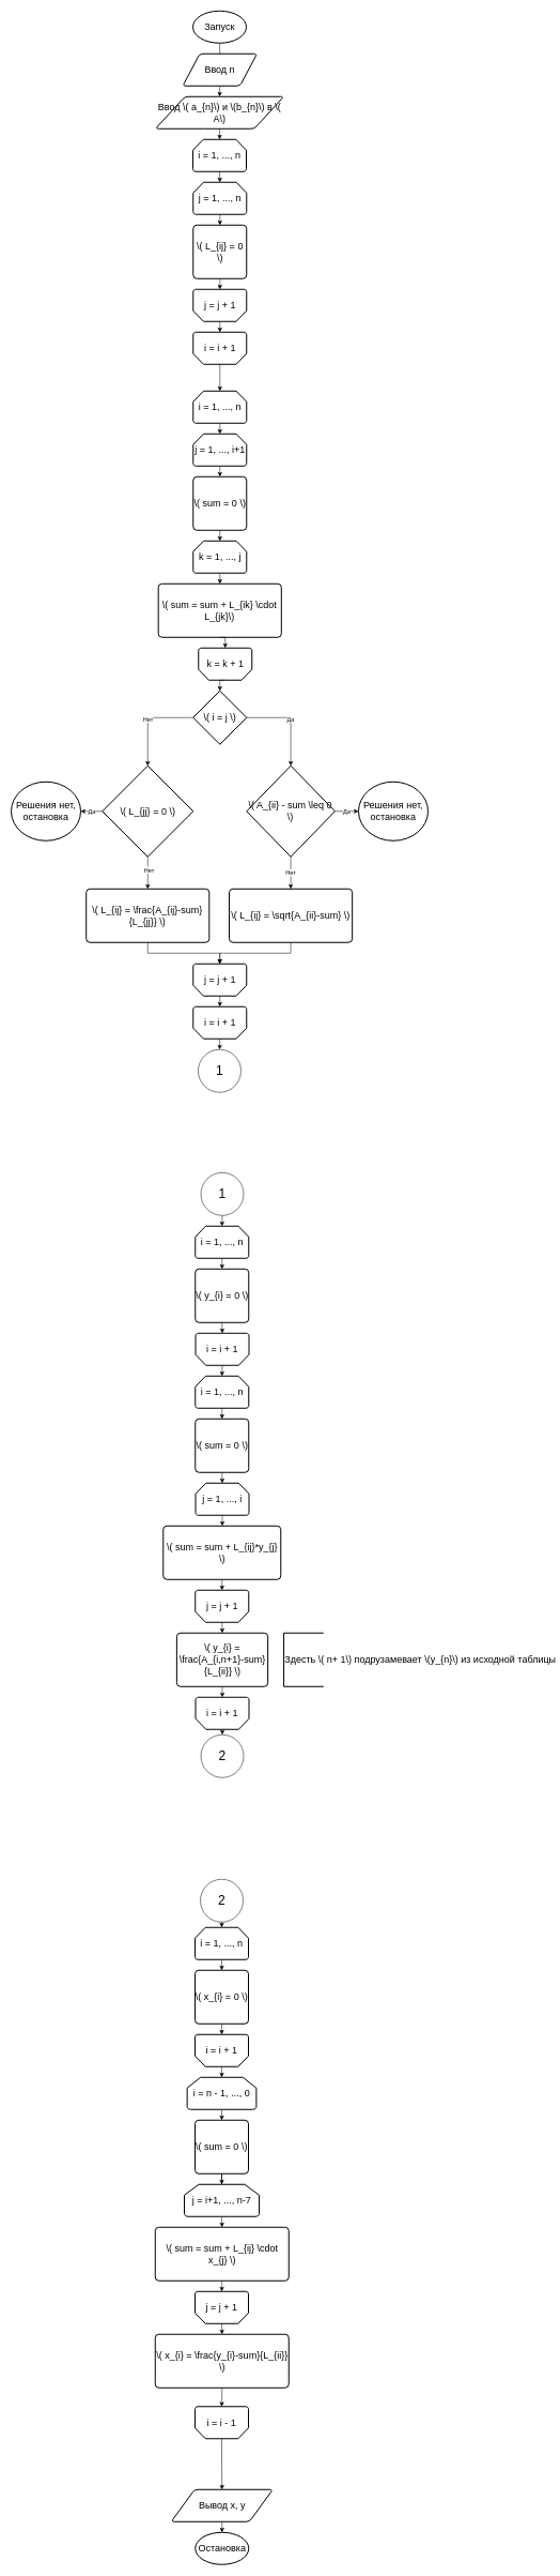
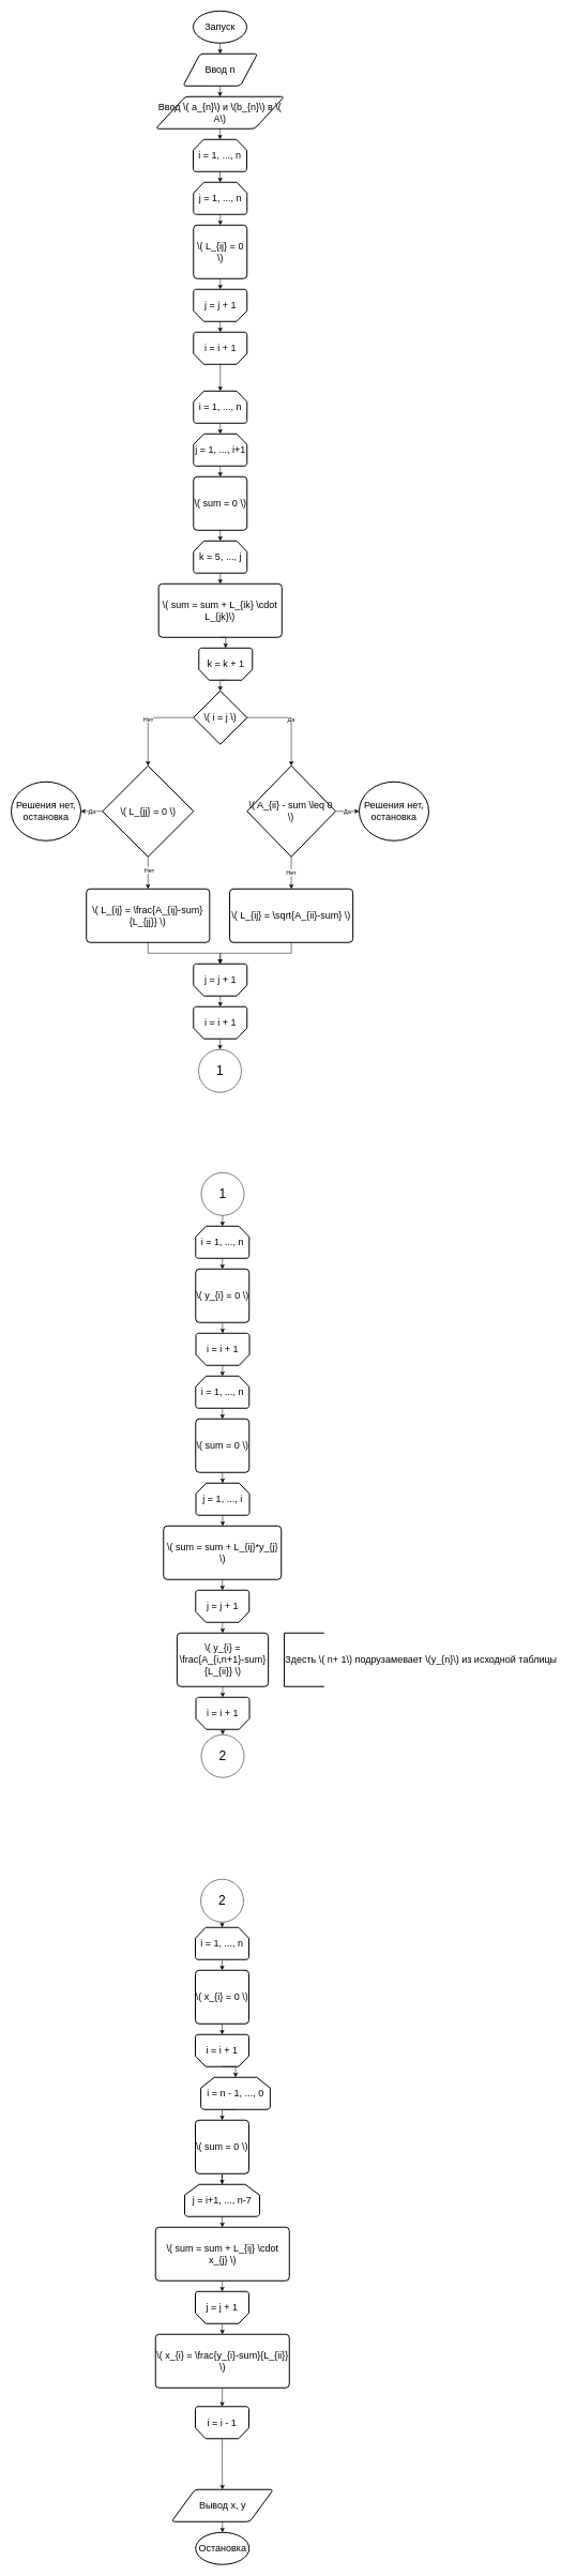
- <mxCell id="2" style="edgeStyle=orthogonalEdgeStyle;rounded=0;orthogonalLoop=1;jettySize=auto;html=1;exitX=0.5;exitY=1;exitDx=0;exitDy=0;exitPerimeter=0;entryX=0.5;entryY=0;entryDx=0;entryDy=0;endArrow=none;" edge="1" parent="1" source="3" target="5"><mxGeometry relative="1" as="geometry" /></mxCell>
+ <mxCell id="2" style="edgeStyle=orthogonalEdgeStyle;rounded=0;orthogonalLoop=1;jettySize=auto;html=1;exitX=0.5;exitY=1;exitDx=0;exitDy=0;exitPerimeter=0;entryX=0.5;entryY=0;entryDx=0;entryDy=0;" edge="1" parent="1" source="3" target="5"><mxGeometry relative="1" as="geometry" /></mxCell>
- <mxCell id="17" value="&lt;font style=&quot;font-size: 18px;&quot;&gt;k = 1, ..., j&lt;/font&gt;" style="strokeWidth=2;html=1;shape=mxgraph.flowchart.loop_limit;whiteSpace=wrap;" vertex="1" parent="1"><mxGeometry x="360.5" y="1010" width="100" height="60" as="geometry" /></mxCell>
+ <mxCell id="17" value="&lt;font style=&quot;font-size: 18px;&quot;&gt;k = 5, ..., j&lt;/font&gt;" style="strokeWidth=2;html=1;shape=mxgraph.flowchart.loop_limit;whiteSpace=wrap;" vertex="1" parent="1"><mxGeometry x="360.5" y="1010" width="100" height="60" as="geometry" /></mxCell>
- <mxCell id="57" value="&lt;font style=&quot;font-size: 18px;&quot;&gt;i = n - 1, ..., 0&lt;/font&gt;" style="strokeWidth=2;html=1;shape=mxgraph.flowchart.loop_limit;whiteSpace=wrap;flipV=0;" vertex="1" parent="1"><mxGeometry x="349.25" y="3880" width="129.5" height="60" as="geometry" /></mxCell>
+ <mxCell id="57" value="&lt;font style=&quot;font-size: 18px;&quot;&gt;i = n - 1, ..., 0&lt;/font&gt;" style="strokeWidth=2;html=1;shape=mxgraph.flowchart.loop_limit;whiteSpace=wrap;flipV=0;" vertex="1" parent="1"><mxGeometry x="374.25" y="3880" width="129.5" height="60" as="geometry" /></mxCell>
